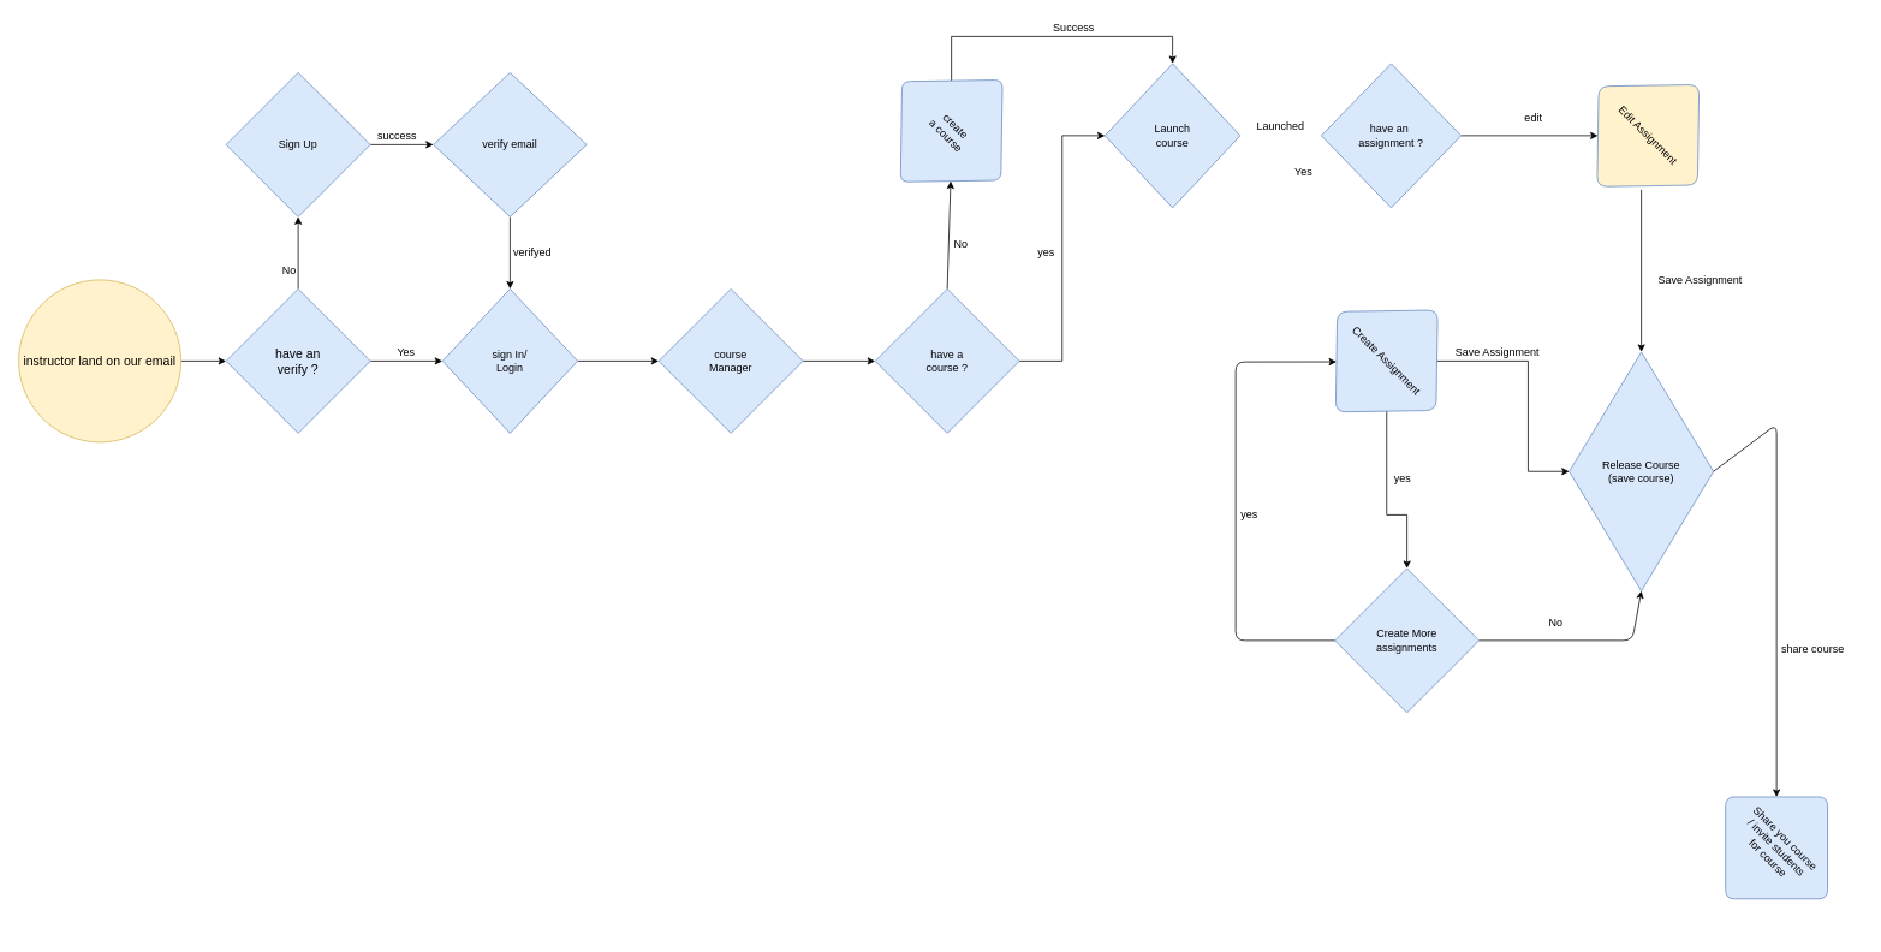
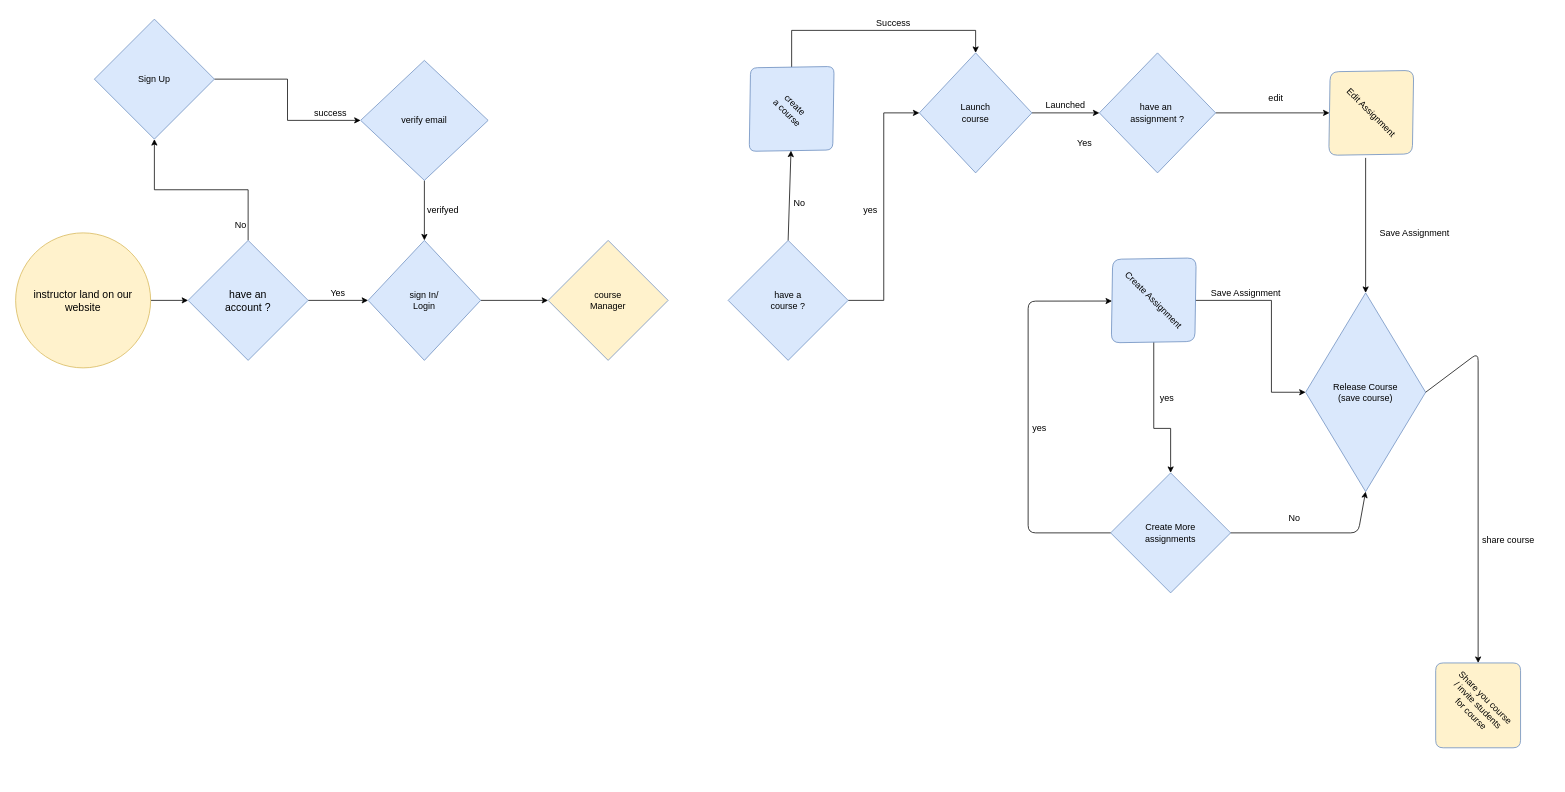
+ <mxCell id="25" value="" style="edgeStyle=orthogonalEdgeStyle;rounded=0;orthogonalLoop=1;jettySize=auto;html=1;" parent="1" source="26" target="29" edge="1"><mxGeometry relative="1" as="geometry" /></mxCell>
- <mxCell id="8" value="Sign Up" style="rhombus;whiteSpace=wrap;html=1;fillColor=#dae8fc;strokeColor=#6c8ebf;" parent="1" vertex="1"><mxGeometry x="250" y="80" width="160" height="160" as="geometry" /></mxCell>
+ <mxCell id="8" value="Sign Up" style="rhombus;whiteSpace=wrap;html=1;fillColor=#dae8fc;strokeColor=#6c8ebf;" parent="1" vertex="1"><mxGeometry x="125" y="25" width="160" height="160" as="geometry" /></mxCell>
- <mxCell id="3" value="&lt;font style=&quot;font-size: 14px&quot;&gt;instructor land on our email&lt;/font&gt;" style="ellipse;whiteSpace=wrap;html=1;aspect=fixed;fillColor=#fff2cc;strokeColor=#d6b656;" parent="1" vertex="1"><mxGeometry x="20" y="310" width="180" height="180" as="geometry" /></mxCell>
+ <mxCell id="3" value="&lt;font style=&quot;font-size: 14px&quot;&gt;instructor land on our website&lt;/font&gt;" style="ellipse;whiteSpace=wrap;html=1;aspect=fixed;fillColor=#fff2cc;strokeColor=#d6b656;" parent="1" vertex="1"><mxGeometry x="20" y="310" width="180" height="180" as="geometry" /></mxCell>
- <mxCell id="6" value="&lt;font style=&quot;font-size: 14px&quot;&gt;have an &lt;br&gt;verify ?&lt;/font&gt;" style="rhombus;whiteSpace=wrap;html=1;fillColor=#dae8fc;strokeColor=#6c8ebf;" parent="1" vertex="1"><mxGeometry x="250" y="320" width="160" height="160" as="geometry" /></mxCell>
+ <mxCell id="6" value="&lt;font style=&quot;font-size: 14px&quot;&gt;have an &lt;br&gt;account ?&lt;/font&gt;" style="rhombus;whiteSpace=wrap;html=1;fillColor=#dae8fc;strokeColor=#6c8ebf;" parent="1" vertex="1"><mxGeometry x="250" y="320" width="160" height="160" as="geometry" /></mxCell>
- <mxCell id="19" value="course&lt;br&gt;Manager" style="rhombus;whiteSpace=wrap;html=1;fillColor=#dae8fc;strokeColor=#6c8ebf;" parent="1" vertex="1"><mxGeometry x="730" y="320" width="160" height="160" as="geometry" /></mxCell>
+ <mxCell id="19" value="course&lt;br&gt;Manager" style="rhombus;whiteSpace=wrap;html=1;fillColor=#fff2cc;strokeColor=#6c8ebf;" parent="1" vertex="1"><mxGeometry x="730" y="320" width="160" height="160" as="geometry" /></mxCell>
- <mxCell id="18" value="" style="edgeStyle=orthogonalEdgeStyle;rounded=0;orthogonalLoop=1;jettySize=auto;html=1;" parent="1" source="19" target="21" edge="1"><mxGeometry relative="1" as="geometry" /></mxCell>
- <mxCell id="40" value="Share you course&lt;br&gt;/ invite students&lt;br&gt;&amp;nbsp;for course" style="rhombus;whiteSpace=wrap;html=1;fillColor=#dae8fc;strokeColor=#6c8ebf;rotation=45;rounded=1;" parent="1" vertex="1"><mxGeometry x="1890" y="860" width="160" height="160" as="geometry" /></mxCell>
+ <mxCell id="40" value="Share you course&lt;br&gt;/ invite students&lt;br&gt;&amp;nbsp;for course" style="rhombus;whiteSpace=wrap;html=1;fillColor=#fff2cc;strokeColor=#6c8ebf;rotation=45;rounded=1;" parent="1" vertex="1"><mxGeometry x="1890" y="860" width="160" height="160" as="geometry" /></mxCell>
